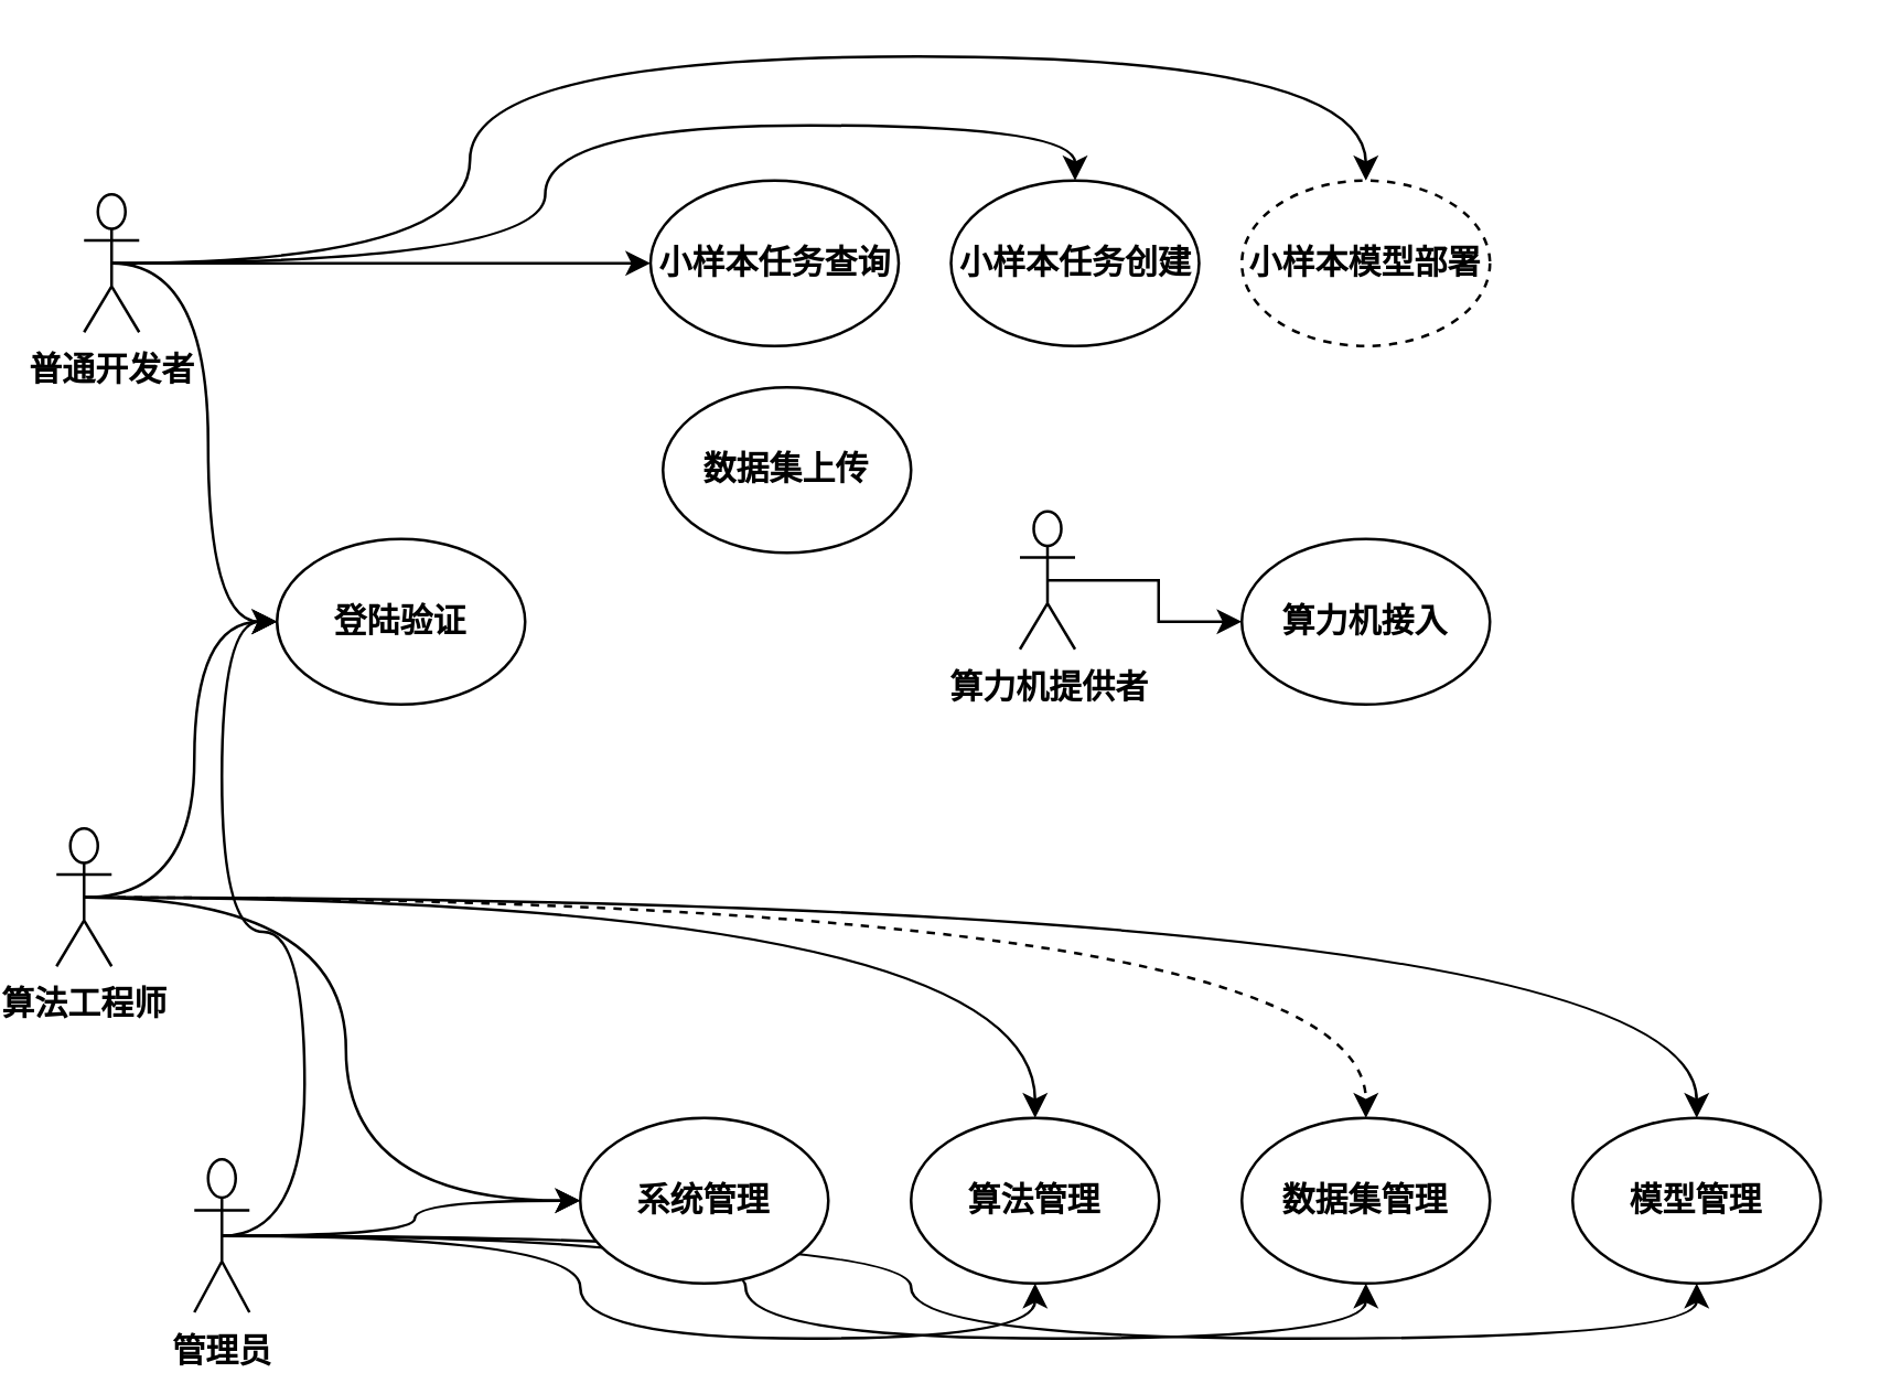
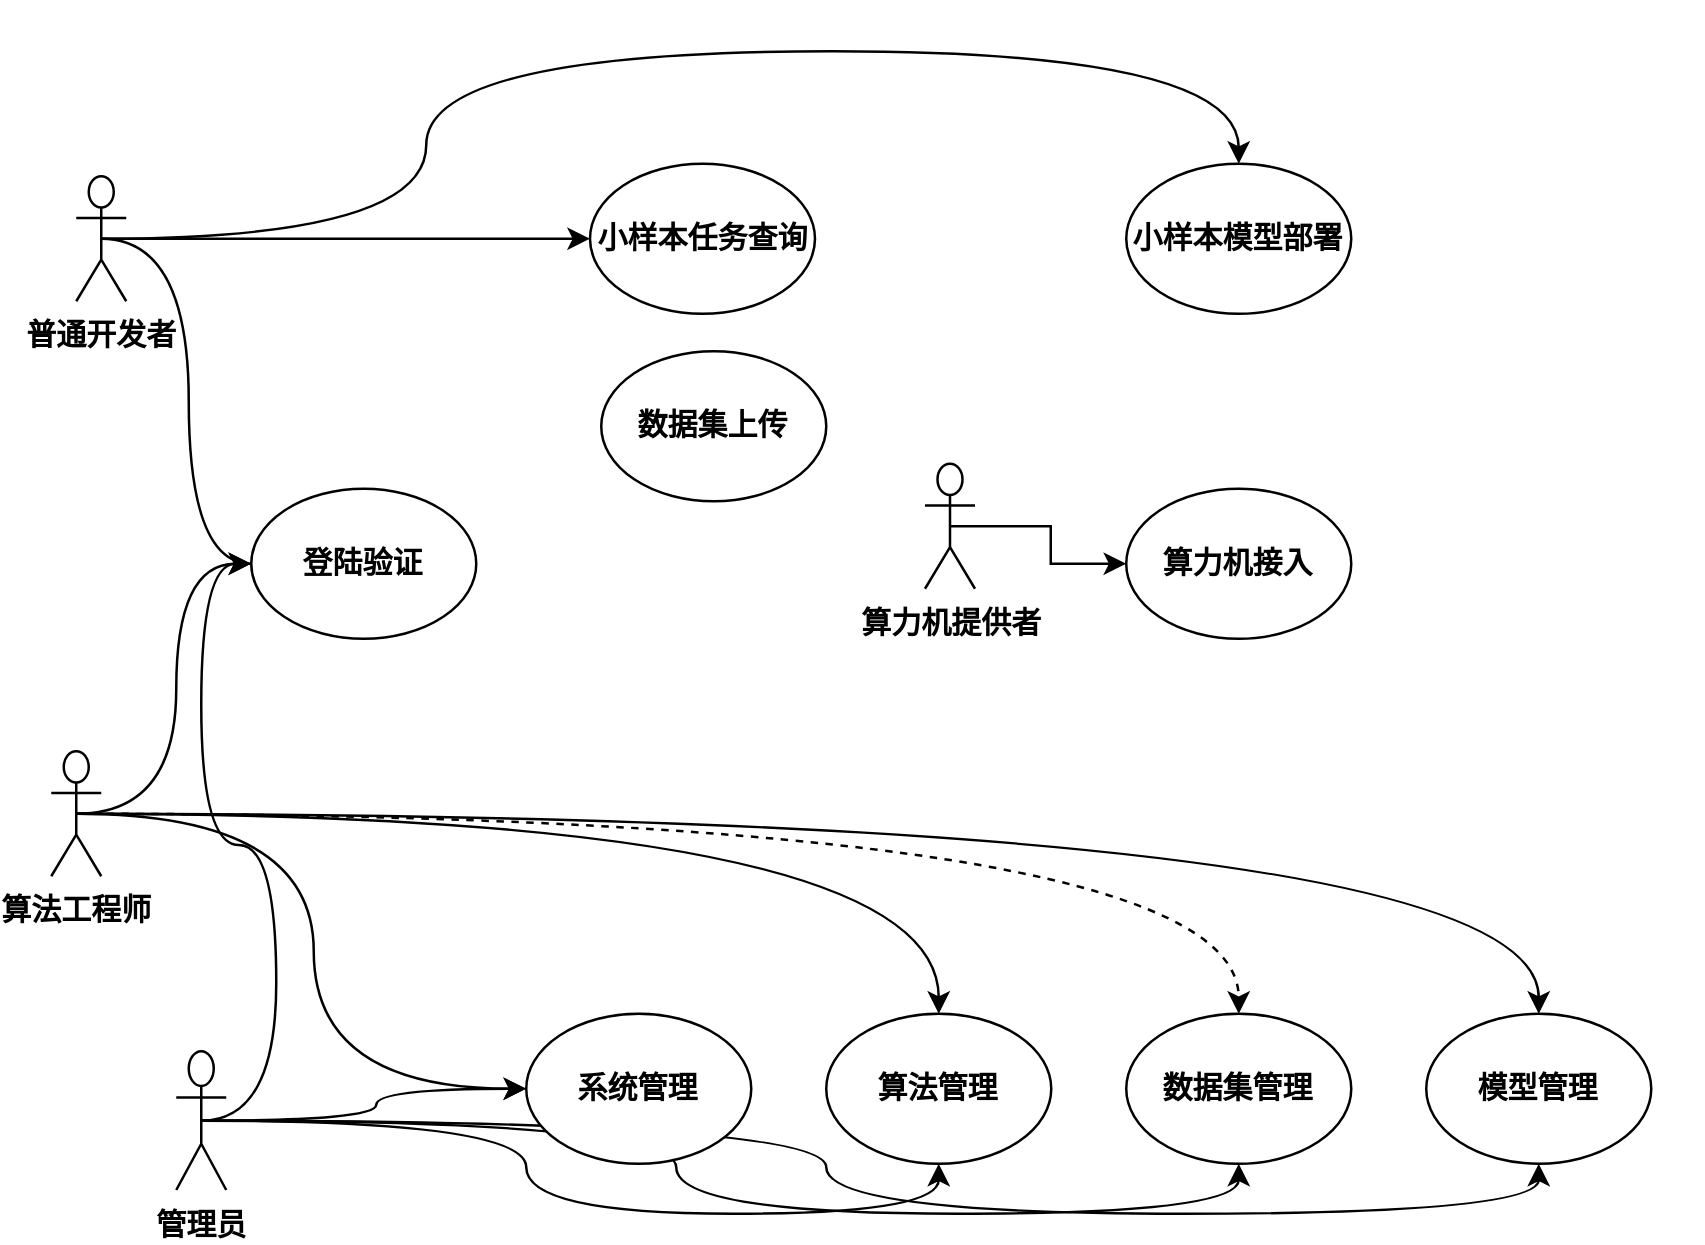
- <mxCell id="2" style="edgeStyle=orthogonalEdgeStyle;rounded=0;orthogonalLoop=1;jettySize=auto;html=1;exitX=0.5;exitY=0.5;exitDx=0;exitDy=0;exitPerimeter=0;entryX=0.5;entryY=0;entryDx=0;entryDy=0;curved=1;fontFamily=Fangsong;fontStyle=1" parent="1" source="6" target="20" edge="1"><mxGeometry relative="1" as="geometry" /></mxCell>
- <mxCell id="20" value="小样本任务创建" style="ellipse;whiteSpace=wrap;html=1;fontFamily=Fangsong;fontStyle=1" parent="1" vertex="1"><mxGeometry x="344.5" y="65" width="90" height="60" as="geometry" /></mxCell>
- <mxCell id="26" value="小样本模型部署" style="ellipse;whiteSpace=wrap;html=1;fontFamily=Fangsong;fontStyle=1;dashed=1;" parent="1" vertex="1"><mxGeometry x="450" y="65" width="90" height="60" as="geometry" /></mxCell>
+ <mxCell id="26" value="小样本模型部署" style="ellipse;whiteSpace=wrap;html=1;fontFamily=Fangsong;fontStyle=1" parent="1" vertex="1"><mxGeometry x="450" y="65" width="90" height="60" as="geometry" /></mxCell>
- <mxCell id="3" style="edgeStyle=orthogonalEdgeStyle;rounded=0;orthogonalLoop=1;jettySize=auto;html=1;exitX=0.5;exitY=0.5;exitDx=0;exitDy=0;exitPerimeter=0;entryX=0;entryY=0.5;entryDx=0;entryDy=0;curved=1;fontFamily=Fangsong;fontStyle=1" parent="1" source="6" target="21" edge="1"><mxGeometry relative="1" as="geometry" /></mxCell>
+ <mxCell id="3" style="edgeStyle=orthogonalEdgeStyle;rounded=0;orthogonalLoop=1;jettySize=auto;html=1;exitX=0.5;exitY=0.5;exitDx=0;exitDy=0;exitPerimeter=0;entryX=0;entryY=0.5;entryDx=0;entryDy=0;curved=1;fontFamily=Fangsong;fontStyle=1;endArrow=none;" parent="1" source="6" target="21" edge="1"><mxGeometry relative="1" as="geometry" /></mxCell>
